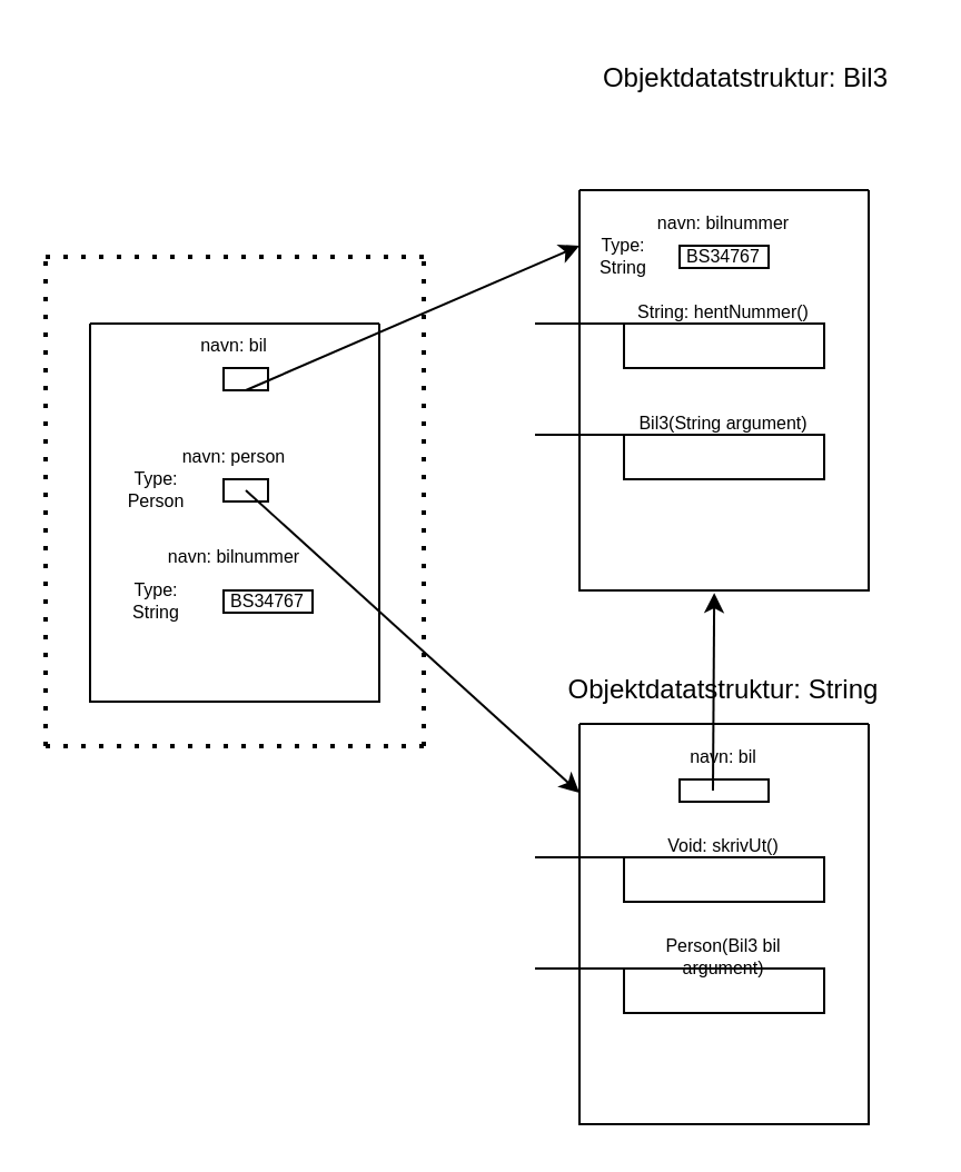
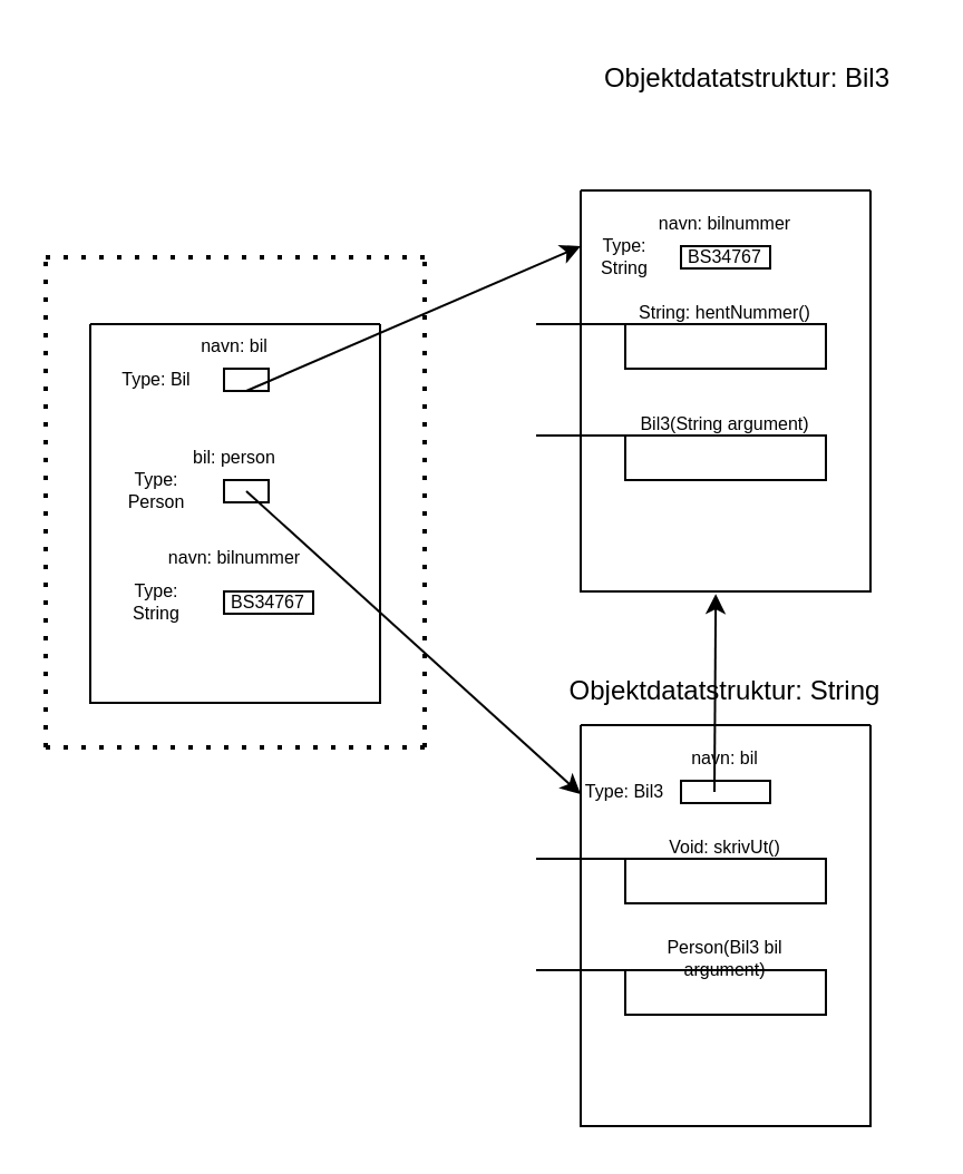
+ <mxCell id="8" value="Type: Bil&lt;br&gt;" style="text;html=1;strokeColor=none;fillColor=none;align=center;verticalAlign=middle;whiteSpace=wrap;rounded=0;fontSize=8;" parent="6" vertex="1"><mxGeometry x="10" y="15" width="40" height="20" as="geometry" /></mxCell>
- <mxCell id="12" value="navn: person" style="text;html=1;strokeColor=none;fillColor=none;align=center;verticalAlign=middle;whiteSpace=wrap;rounded=0;fontSize=8;" parent="6" vertex="1"><mxGeometry x="20" y="55" width="90" height="10" as="geometry" /></mxCell>
+ <mxCell id="12" value="bil: person" style="text;html=1;strokeColor=none;fillColor=none;align=center;verticalAlign=middle;whiteSpace=wrap;rounded=0;fontSize=8;" parent="6" vertex="1"><mxGeometry x="20" y="55" width="90" height="10" as="geometry" /></mxCell>
+ <mxCell id="18" value="Type: Bil3" style="text;html=1;strokeColor=none;fillColor=none;align=center;verticalAlign=middle;whiteSpace=wrap;rounded=0;fontSize=8;" vertex="1" parent="16"><mxGeometry y="20" width="40" height="20" as="geometry" /></mxCell>
